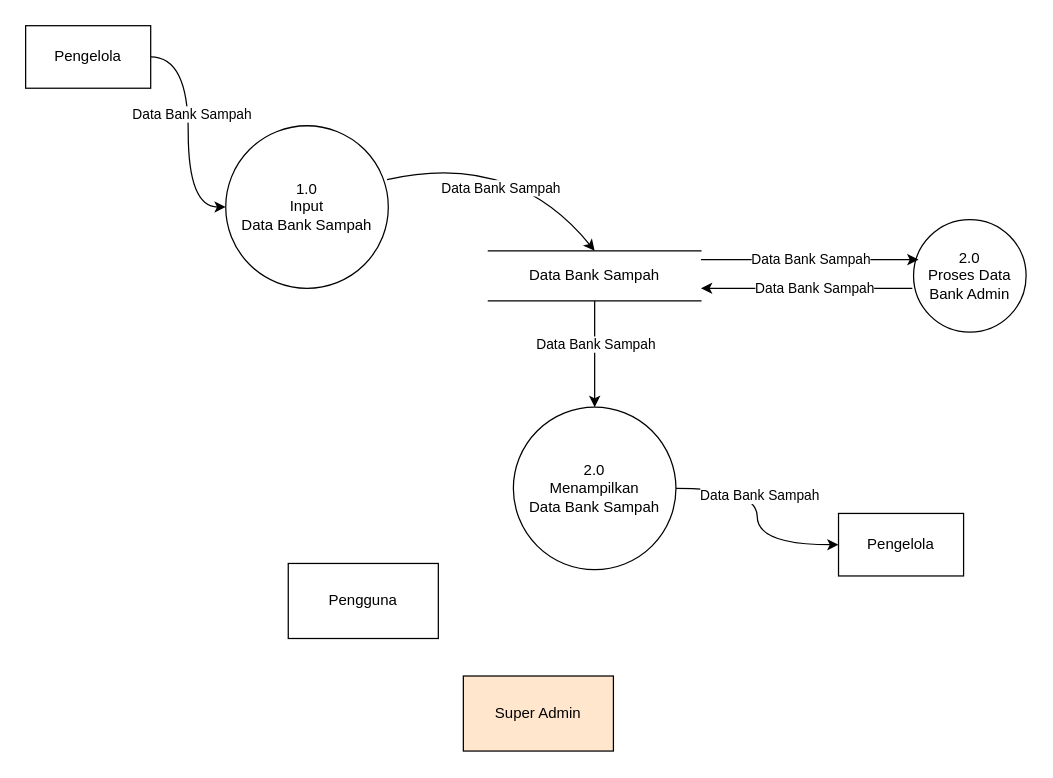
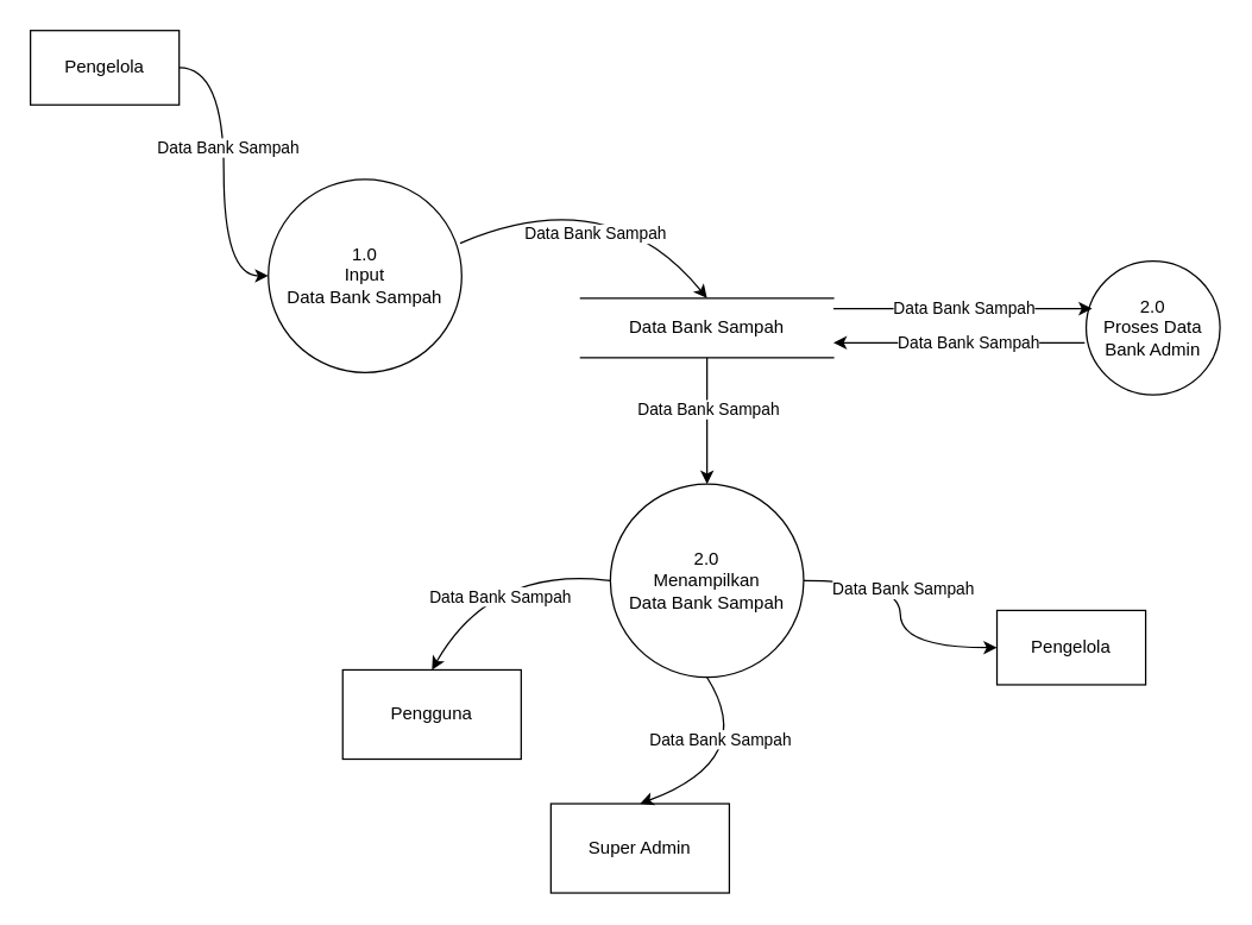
- <mxCell id="5" value="1.0&lt;br&gt;Input&lt;br&gt;Data Bank Sampah" style="shape=ellipse;html=1;dashed=0;whiteSpace=wrap;aspect=fixed;perimeter=ellipsePerimeter;" parent="1" vertex="1"><mxGeometry x="180" y="100" width="130" height="130" as="geometry" /></mxCell>
+ <mxCell id="5" value="1.0&lt;br&gt;Input&lt;br&gt;Data Bank Sampah" style="shape=ellipse;html=1;dashed=0;whiteSpace=wrap;aspect=fixed;perimeter=ellipsePerimeter;" parent="1" vertex="1"><mxGeometry x="180" y="120" width="130" height="130" as="geometry" /></mxCell>
+ <mxCell id="16" value="" style="curved=1;endArrow=classic;html=1;rounded=0;exitX=0;exitY=0.5;exitDx=0;exitDy=0;entryX=0.5;entryY=0;entryDx=0;entryDy=0;" parent="1" source="11" target="15" edge="1"><mxGeometry width="50" height="50" relative="1" as="geometry"><mxPoint x="430" y="410" as="sourcePoint" /><mxPoint x="480" y="360" as="targetPoint" /><Array as="points"><mxPoint x="330" y="380" /></Array></mxGeometry></mxCell>
+ <mxCell id="17" value="Data Bank Sampah" style="edgeLabel;html=1;align=center;verticalAlign=middle;resizable=0;points=[];" parent="16" vertex="1" connectable="0"><mxGeometry x="0.127" y="10" relative="1" as="geometry"><mxPoint x="2" y="7" as="offset" /></mxGeometry></mxCell>
+ <mxCell id="19" value="" style="curved=1;endArrow=classic;html=1;rounded=0;exitX=0.5;exitY=1;exitDx=0;exitDy=0;entryX=0.5;entryY=0;entryDx=0;entryDy=0;" parent="1" source="11" target="18" edge="1"><mxGeometry width="50" height="50" relative="1" as="geometry"><mxPoint x="430" y="410" as="sourcePoint" /><mxPoint x="480" y="360" as="targetPoint" /><Array as="points"><mxPoint x="510" y="510" /></Array></mxGeometry></mxCell>
+ <mxCell id="20" value="Data Bank Sampah" style="edgeLabel;html=1;align=center;verticalAlign=middle;resizable=0;points=[];" parent="19" vertex="1" connectable="0"><mxGeometry x="-0.466" y="-15" relative="1" as="geometry"><mxPoint as="offset" /></mxGeometry></mxCell>
- <mxCell id="18" value="Super Admin" style="rounded=0;whiteSpace=wrap;html=1;fillColor=#ffe6cc;" parent="1" vertex="1"><mxGeometry x="370" y="540" width="120" height="60" as="geometry" /></mxCell>
+ <mxCell id="18" value="Super Admin" style="rounded=0;whiteSpace=wrap;html=1;" parent="1" vertex="1"><mxGeometry x="370" y="540" width="120" height="60" as="geometry" /></mxCell>
